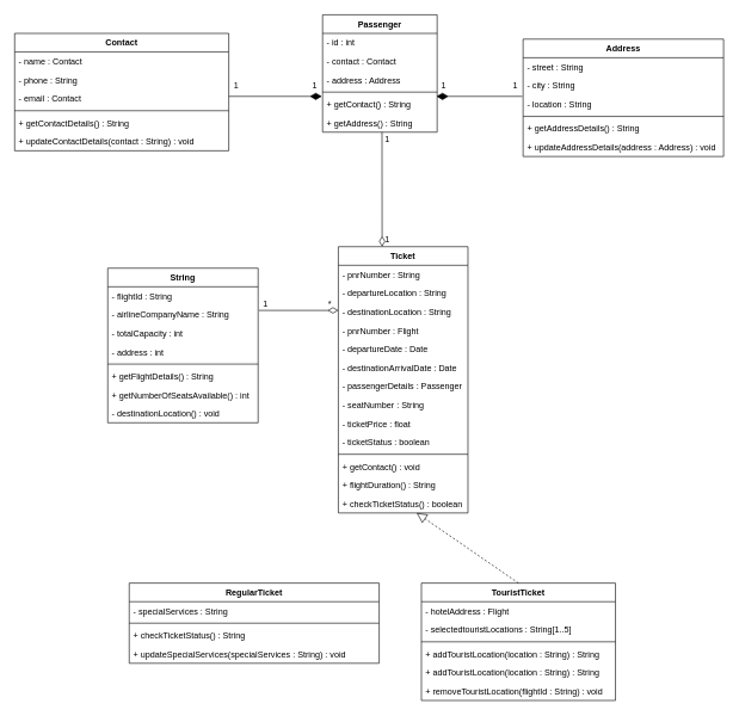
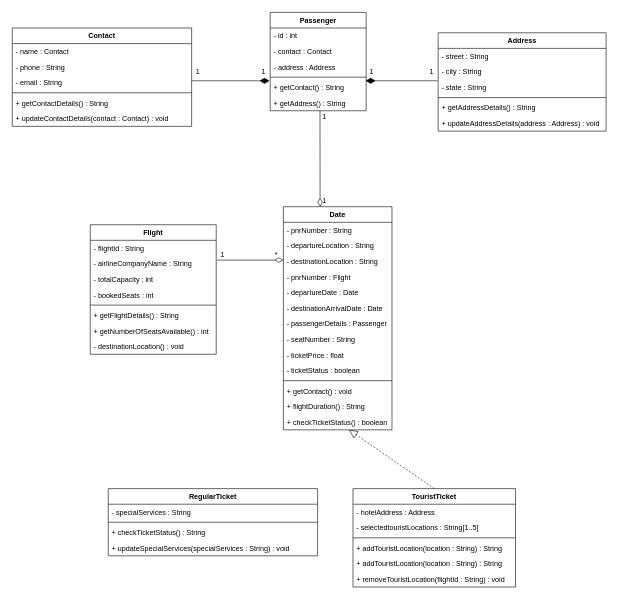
- <mxCell id="54" value="- email : Contact" style="text;strokeColor=none;fillColor=none;align=left;verticalAlign=top;spacingLeft=4;spacingRight=4;overflow=hidden;rotatable=0;points=[[0,0.5],[1,0.5]];portConstraint=eastwest;" vertex="1" parent="51"><mxGeometry y="78" width="299" height="26" as="geometry" /></mxCell>
+ <mxCell id="54" value="- email : String" style="text;strokeColor=none;fillColor=none;align=left;verticalAlign=top;spacingLeft=4;spacingRight=4;overflow=hidden;rotatable=0;points=[[0,0.5],[1,0.5]];portConstraint=eastwest;" vertex="1" parent="51"><mxGeometry y="78" width="299" height="26" as="geometry" /></mxCell>
- <mxCell id="61" value="- location : String" style="text;strokeColor=none;fillColor=none;align=left;verticalAlign=top;spacingLeft=4;spacingRight=4;overflow=hidden;rotatable=0;points=[[0,0.5],[1,0.5]];portConstraint=eastwest;" vertex="1" parent="58"><mxGeometry y="78" width="280" height="26" as="geometry" /></mxCell>
+ <mxCell id="61" value="- state : String" style="text;strokeColor=none;fillColor=none;align=left;verticalAlign=top;spacingLeft=4;spacingRight=4;overflow=hidden;rotatable=0;points=[[0,0.5],[1,0.5]];portConstraint=eastwest;" vertex="1" parent="58"><mxGeometry y="78" width="280" height="26" as="geometry" /></mxCell>
- <mxCell id="57" value="+ updateContactDetails(contact : String) : void" style="text;strokeColor=none;fillColor=none;align=left;verticalAlign=top;spacingLeft=4;spacingRight=4;overflow=hidden;rotatable=0;points=[[0,0.5],[1,0.5]];portConstraint=eastwest;" vertex="1" parent="51"><mxGeometry y="138" width="299" height="26" as="geometry" /></mxCell>
+ <mxCell id="57" value="+ updateContactDetails(contact : Contact) : void" style="text;strokeColor=none;fillColor=none;align=left;verticalAlign=top;spacingLeft=4;spacingRight=4;overflow=hidden;rotatable=0;points=[[0,0.5],[1,0.5]];portConstraint=eastwest;" vertex="1" parent="51"><mxGeometry y="138" width="299" height="26" as="geometry" /></mxCell>
- <mxCell id="8" value="Ticket" style="swimlane;fontStyle=1;align=center;verticalAlign=top;childLayout=stackLayout;horizontal=1;startSize=26;horizontalStack=0;resizeParent=1;resizeParentMax=0;resizeLast=0;collapsible=1;marginBottom=0;" vertex="1" parent="1"><mxGeometry x="472" y="344" width="181" height="372" as="geometry" /></mxCell>
+ <mxCell id="8" value="Date" style="swimlane;fontStyle=1;align=center;verticalAlign=top;childLayout=stackLayout;horizontal=1;startSize=26;horizontalStack=0;resizeParent=1;resizeParentMax=0;resizeLast=0;collapsible=1;marginBottom=0;" vertex="1" parent="1"><mxGeometry x="472" y="344" width="181" height="372" as="geometry" /></mxCell>
- <mxCell id="35" value="String" style="swimlane;fontStyle=1;align=center;verticalAlign=top;childLayout=stackLayout;horizontal=1;startSize=26;horizontalStack=0;resizeParent=1;resizeParentMax=0;resizeLast=0;collapsible=1;marginBottom=0;" vertex="1" parent="1"><mxGeometry x="150" y="374" width="210" height="216" as="geometry" /></mxCell>
+ <mxCell id="35" value="Flight" style="swimlane;fontStyle=1;align=center;verticalAlign=top;childLayout=stackLayout;horizontal=1;startSize=26;horizontalStack=0;resizeParent=1;resizeParentMax=0;resizeLast=0;collapsible=1;marginBottom=0;" vertex="1" parent="1"><mxGeometry x="150" y="374" width="210" height="216" as="geometry" /></mxCell>
- <mxCell id="39" value="- address : int" style="text;strokeColor=none;fillColor=none;align=left;verticalAlign=top;spacingLeft=4;spacingRight=4;overflow=hidden;rotatable=0;points=[[0,0.5],[1,0.5]];portConstraint=eastwest;" vertex="1" parent="35"><mxGeometry y="104" width="210" height="26" as="geometry" /></mxCell>
+ <mxCell id="39" value="- bookedSeats : int" style="text;strokeColor=none;fillColor=none;align=left;verticalAlign=top;spacingLeft=4;spacingRight=4;overflow=hidden;rotatable=0;points=[[0,0.5],[1,0.5]];portConstraint=eastwest;" vertex="1" parent="35"><mxGeometry y="104" width="210" height="26" as="geometry" /></mxCell>
- <mxCell id="29" value="- hotelAddress : Flight" style="text;strokeColor=none;fillColor=none;align=left;verticalAlign=top;spacingLeft=4;spacingRight=4;overflow=hidden;rotatable=0;points=[[0,0.5],[1,0.5]];portConstraint=eastwest;" vertex="1" parent="28"><mxGeometry y="26" width="271" height="26" as="geometry" /></mxCell>
+ <mxCell id="29" value="- hotelAddress : Address" style="text;strokeColor=none;fillColor=none;align=left;verticalAlign=top;spacingLeft=4;spacingRight=4;overflow=hidden;rotatable=0;points=[[0,0.5],[1,0.5]];portConstraint=eastwest;" vertex="1" parent="28"><mxGeometry y="26" width="271" height="26" as="geometry" /></mxCell>
